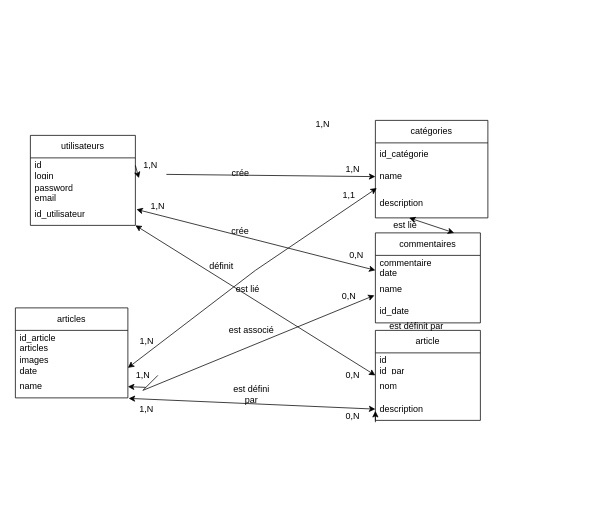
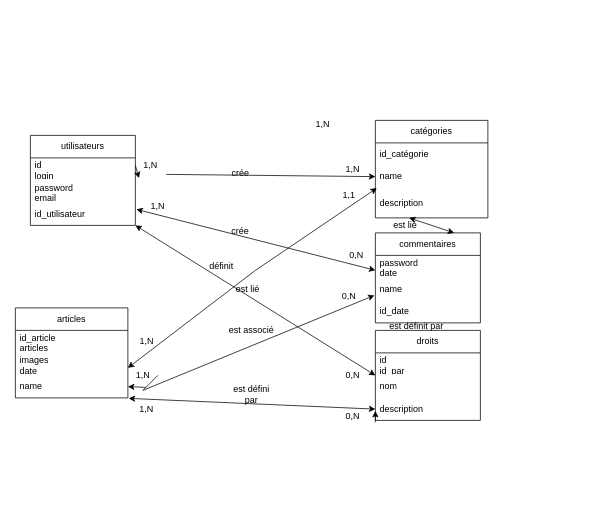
- <mxCell id="15" value="commentaire&lt;br&gt;date" style="text;strokeColor=none;fillColor=none;align=left;verticalAlign=middle;spacingLeft=4;spacingRight=4;overflow=hidden;points=[[0,0.5],[1,0.5]];portConstraint=eastwest;rotatable=0;whiteSpace=wrap;html=1;" parent="14" vertex="1"><mxGeometry y="30" width="140" height="30" as="geometry" /></mxCell>
+ <mxCell id="15" value="password&lt;br&gt;date" style="text;strokeColor=none;fillColor=none;align=left;verticalAlign=middle;spacingLeft=4;spacingRight=4;overflow=hidden;points=[[0,0.5],[1,0.5]];portConstraint=eastwest;rotatable=0;whiteSpace=wrap;html=1;" parent="14" vertex="1"><mxGeometry y="30" width="140" height="30" as="geometry" /></mxCell>
- <mxCell id="18" value="article" style="swimlane;fontStyle=0;childLayout=stackLayout;horizontal=1;startSize=30;horizontalStack=0;resizeParent=1;resizeParentMax=0;resizeLast=0;collapsible=1;marginBottom=0;whiteSpace=wrap;html=1;" parent="1" vertex="1"><mxGeometry x="500" y="440" width="140" height="120" as="geometry" /></mxCell>
+ <mxCell id="18" value="droits" style="swimlane;fontStyle=0;childLayout=stackLayout;horizontal=1;startSize=30;horizontalStack=0;resizeParent=1;resizeParentMax=0;resizeLast=0;collapsible=1;marginBottom=0;whiteSpace=wrap;html=1;" parent="1" vertex="1"><mxGeometry x="500" y="440" width="140" height="120" as="geometry" /></mxCell>
